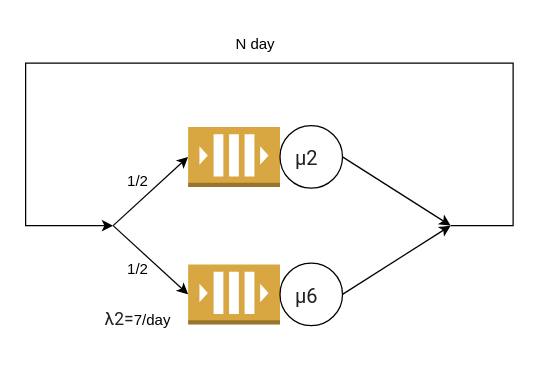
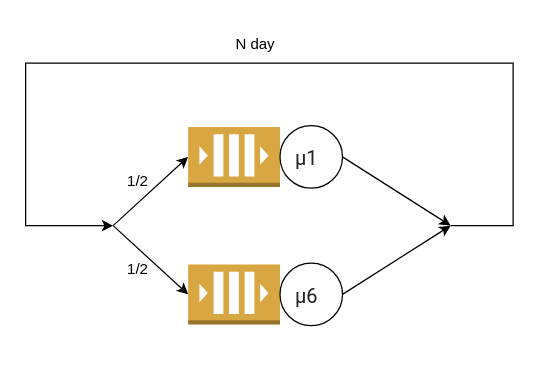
- <mxCell id="15" value="&lt;span style=&quot;color: rgb(32 , 33 , 36) ; font-family: &amp;#34;roboto&amp;#34; , &amp;#34;arial&amp;#34; , sans-serif ; font-size: 16px ; font-style: normal ; font-weight: 400 ; letter-spacing: normal ; text-indent: 0px ; text-transform: none ; word-spacing: 0px ; background-color: rgb(255 , 255 , 255) ; display: inline ; float: none&quot;&gt;μ2&lt;/span&gt;" style="text;whiteSpace=wrap;html=1;" vertex="1" parent="1"><mxGeometry x="233.5" y="110" width="30" height="30" as="geometry" /></mxCell>
+ <mxCell id="15" value="&lt;span style=&quot;color: rgb(32 , 33 , 36) ; font-family: &amp;#34;roboto&amp;#34; , &amp;#34;arial&amp;#34; , sans-serif ; font-size: 16px ; font-style: normal ; font-weight: 400 ; letter-spacing: normal ; text-indent: 0px ; text-transform: none ; word-spacing: 0px ; background-color: rgb(255 , 255 , 255) ; display: inline ; float: none&quot;&gt;μ1&lt;/span&gt;" style="text;whiteSpace=wrap;html=1;" vertex="1" parent="1"><mxGeometry x="233.5" y="110" width="30" height="30" as="geometry" /></mxCell>
- <mxCell id="5" value="&lt;span style=&quot;color: rgb(32 , 33 , 36) ; font-family: &amp;#34;roboto&amp;#34; , &amp;#34;arial&amp;#34; , sans-serif ; font-size: 14px ; background-color: rgb(255 , 255 , 255)&quot;&gt;λ2=&lt;/span&gt;7/day" style="text;html=1;strokeColor=none;fillColor=none;align=center;verticalAlign=middle;whiteSpace=wrap;rounded=0;" parent="1" vertex="1"><mxGeometry x="80" y="240" width="60" height="30" as="geometry" /></mxCell>
